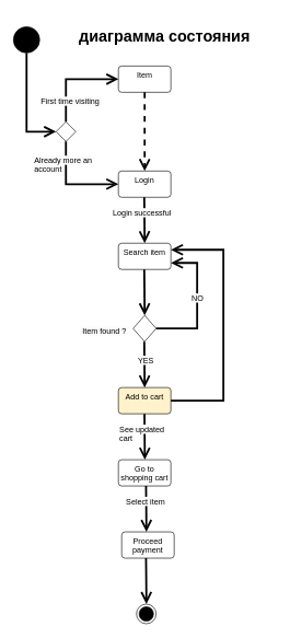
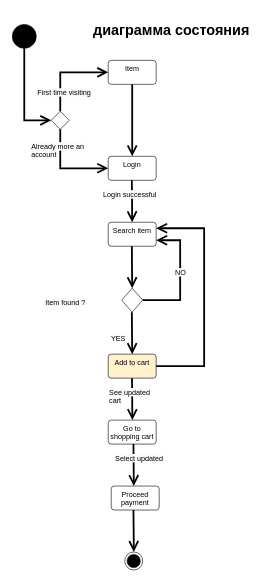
- <mxCell id="13" value="диаграмма состояния" style="text;strokeColor=none;fillColor=none;html=1;fontSize=24;fontStyle=1;verticalAlign=middle;align=center;" vertex="1" parent="1"><mxGeometry x="115" y="25" width="270" height="60" as="geometry" /></mxCell>
+ <mxCell id="13" value="диаграмма состояния" style="text;strokeColor=none;fillColor=none;html=1;fontSize=24;fontStyle=1;verticalAlign=middle;align=center;" vertex="1" parent="1"><mxGeometry x="150" y="20" width="270" height="60" as="geometry" /></mxCell>
- <mxCell id="12" value="" style="edgeStyle=none;html=1;endArrow=open;endSize=12;strokeWidth=3;verticalAlign=bottom;rounded=0;entryX=0.5;entryY=0;entryDx=0;entryDy=0;dashed=1;" edge="1" parent="1" source="11" target="8"><mxGeometry x="0.125" width="160" relative="1" as="geometry"><mxPoint x="200" y="250" as="sourcePoint" /><mxPoint x="220" y="250" as="targetPoint" /><Array as="points"><mxPoint x="220" y="140" /></Array><mxPoint as="offset" /></mxGeometry></mxCell>
+ <mxCell id="12" value="" style="edgeStyle=none;html=1;endArrow=open;endSize=12;strokeWidth=3;verticalAlign=bottom;rounded=0;entryX=0.5;entryY=0;entryDx=0;entryDy=0;" edge="1" parent="1" source="11" target="8"><mxGeometry x="0.125" width="160" relative="1" as="geometry"><mxPoint x="200" y="250" as="sourcePoint" /><mxPoint x="220" y="250" as="targetPoint" /><Array as="points"><mxPoint x="220" y="140" /></Array><mxPoint as="offset" /></mxGeometry></mxCell>
- <mxCell id="22" value="&lt;span style=&quot;color: rgb(0, 0, 0); font-family: Helvetica; font-size: 12px; font-style: normal; font-variant-ligatures: normal; font-variant-caps: normal; font-weight: 400; letter-spacing: normal; orphans: 2; text-align: center; text-indent: 0px; text-transform: none; widows: 2; word-spacing: 0px; -webkit-text-stroke-width: 0px; white-space: normal; background-color: rgb(251, 251, 251); text-decoration-thickness: initial; text-decoration-style: initial; text-decoration-color: initial; display: inline !important; float: none;&quot;&gt;&amp;nbsp;Item found ?&amp;nbsp;&lt;/span&gt;" style="text;whiteSpace=wrap;html=1;" vertex="1" parent="1"><mxGeometry x="120" y="490" width="82.5" height="30" as="geometry" /></mxCell>
+ <mxCell id="22" value="&lt;span style=&quot;color: rgb(0, 0, 0); font-family: Helvetica; font-size: 12px; font-style: normal; font-variant-ligatures: normal; font-variant-caps: normal; font-weight: 400; letter-spacing: normal; orphans: 2; text-align: center; text-indent: 0px; text-transform: none; widows: 2; word-spacing: 0px; -webkit-text-stroke-width: 0px; white-space: normal; background-color: rgb(251, 251, 251); text-decoration-thickness: initial; text-decoration-style: initial; text-decoration-color: initial; display: inline !important; float: none;&quot;&gt;&amp;nbsp;Item found ?&amp;nbsp;&lt;/span&gt;" style="text;whiteSpace=wrap;html=1;" vertex="1" parent="1"><mxGeometry x="70" y="490" width="82.5" height="30" as="geometry" /></mxCell>
- <mxCell id="25" value="&lt;span style=&quot;color: rgb(0, 0, 0); font-family: Helvetica; font-size: 12px; font-style: normal; font-variant-ligatures: normal; font-variant-caps: normal; font-weight: 400; letter-spacing: normal; orphans: 2; text-align: center; text-indent: 0px; text-transform: none; widows: 2; word-spacing: 0px; -webkit-text-stroke-width: 0px; white-space: normal; background-color: rgb(251, 251, 251); text-decoration-thickness: initial; text-decoration-style: initial; text-decoration-color: initial; display: inline !important; float: none;&quot;&gt;YES&lt;/span&gt;" style="text;whiteSpace=wrap;html=1;" vertex="1" parent="1"><mxGeometry x="207.5" y="535" width="30" height="30" as="geometry" /></mxCell>
+ <mxCell id="25" value="&lt;span style=&quot;color: rgb(0, 0, 0); font-family: Helvetica; font-size: 12px; font-style: normal; font-variant-ligatures: normal; font-variant-caps: normal; font-weight: 400; letter-spacing: normal; orphans: 2; text-align: center; text-indent: 0px; text-transform: none; widows: 2; word-spacing: 0px; -webkit-text-stroke-width: 0px; white-space: normal; background-color: rgb(251, 251, 251); text-decoration-thickness: initial; text-decoration-style: initial; text-decoration-color: initial; display: inline !important; float: none;&quot;&gt;YES&lt;/span&gt;" style="text;whiteSpace=wrap;html=1;" vertex="1" parent="1"><mxGeometry x="182.5" y="550" width="30" height="30" as="geometry" /></mxCell>
- <mxCell id="31" value="&lt;span style=&quot;color: rgb(0, 0, 0); font-family: Helvetica; font-size: 12px; font-style: normal; font-variant-ligatures: normal; font-variant-caps: normal; font-weight: 400; letter-spacing: normal; orphans: 2; text-align: center; text-indent: 0px; text-transform: none; widows: 2; word-spacing: 0px; -webkit-text-stroke-width: 0px; white-space: normal; background-color: rgb(251, 251, 251); text-decoration-thickness: initial; text-decoration-style: initial; text-decoration-color: initial; display: inline !important; float: none;&quot;&gt;Select item&lt;/span&gt;" style="text;whiteSpace=wrap;html=1;" vertex="1" parent="1"><mxGeometry x="190" y="750" width="90" height="40" as="geometry" /></mxCell>
+ <mxCell id="31" value="&lt;span style=&quot;color: rgb(0, 0, 0); font-family: Helvetica; font-size: 12px; font-style: normal; font-variant-ligatures: normal; font-variant-caps: normal; font-weight: 400; letter-spacing: normal; orphans: 2; text-align: center; text-indent: 0px; text-transform: none; widows: 2; word-spacing: 0px; -webkit-text-stroke-width: 0px; white-space: normal; background-color: rgb(251, 251, 251); text-decoration-thickness: initial; text-decoration-style: initial; text-decoration-color: initial; display: inline !important; float: none;&quot;&gt;Select updated&lt;/span&gt;" style="text;whiteSpace=wrap;html=1;" vertex="1" parent="1"><mxGeometry x="190" y="750" width="90" height="40" as="geometry" /></mxCell>
